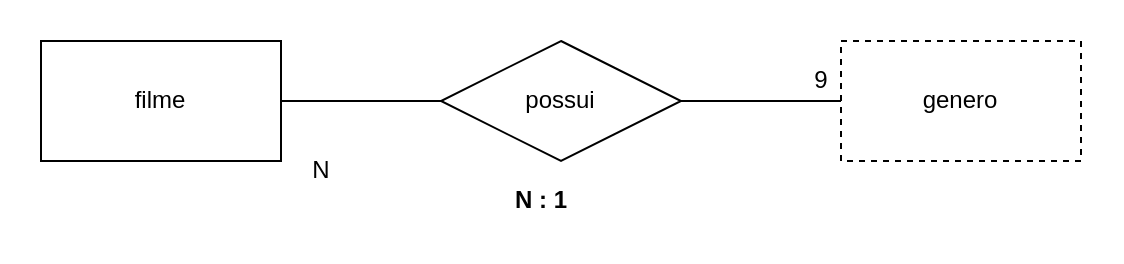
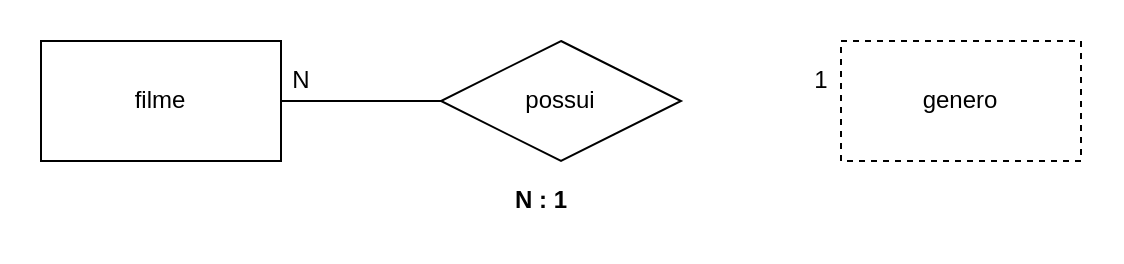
- <mxCell id="9" value="9" style="text;html=1;align=center;verticalAlign=middle;resizable=0;points=[];autosize=1;strokeColor=none;" vertex="1" parent="1"><mxGeometry x="400" y="30" width="20" height="20" as="geometry" /></mxCell>
+ <mxCell id="9" value="1" style="text;html=1;align=center;verticalAlign=middle;resizable=0;points=[];autosize=1;strokeColor=none;" vertex="1" parent="1"><mxGeometry x="400" y="30" width="20" height="20" as="geometry" /></mxCell>
- <mxCell id="6" style="edgeStyle=orthogonalEdgeStyle;rounded=0;orthogonalLoop=1;jettySize=auto;html=1;entryX=0;entryY=0.5;entryDx=0;entryDy=0;endArrow=none;endFill=0;" edge="1" parent="1" source="7" target="5"><mxGeometry relative="1" as="geometry" /></mxCell>
- <mxCell id="8" value="N" style="text;html=1;align=center;verticalAlign=middle;resizable=0;points=[];autosize=1;strokeColor=none;" vertex="1" parent="1"><mxGeometry x="150" y="75" width="20" height="20" as="geometry" /></mxCell>
+ <mxCell id="8" value="N" style="text;html=1;align=center;verticalAlign=middle;resizable=0;points=[];autosize=1;strokeColor=none;" vertex="1" parent="1"><mxGeometry x="140" y="30" width="20" height="20" as="geometry" /></mxCell>
